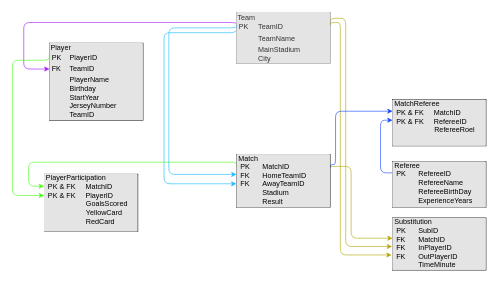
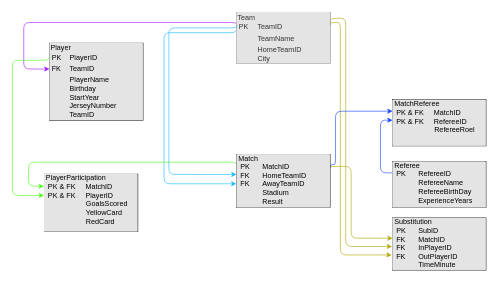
- <mxCell id="6" value="&lt;div style=&quot;box-sizing:border-box;width:100%;background:#e4e4e4;padding:2px;&quot;&gt;Team&lt;table style=&quot;background-color: initial; font-size: 1em; width: 100%;&quot; cellpadding=&quot;2&quot; cellspacing=&quot;0&quot;&gt;&lt;tbody&gt;&lt;tr&gt;&lt;td&gt;PK&lt;/td&gt;&lt;td&gt;TeamID&lt;/td&gt;&lt;/tr&gt;&lt;tr&gt;&lt;td&gt;&lt;br&gt;&lt;/td&gt;&lt;td&gt;TeamName&lt;/td&gt;&lt;/tr&gt;&lt;tr&gt;&lt;td&gt;&lt;/td&gt;&lt;td&gt;MainStadium&lt;br&gt;City&lt;br&gt;&lt;br&gt;&lt;/td&gt;&lt;/tr&gt;&lt;/tbody&gt;&lt;/table&gt;&lt;/div&gt;" style="verticalAlign=top;align=left;overflow=fill;html=1;whiteSpace=wrap;fillColor=#f5f5f5;fontColor=#333333;strokeColor=#666666;" parent="1" vertex="1"><mxGeometry x="394" y="20" width="156" height="85.714" as="geometry" /></mxCell>
+ <mxCell id="6" value="&lt;div style=&quot;box-sizing:border-box;width:100%;background:#e4e4e4;padding:2px;&quot;&gt;Team&lt;table style=&quot;background-color: initial; font-size: 1em; width: 100%;&quot; cellpadding=&quot;2&quot; cellspacing=&quot;0&quot;&gt;&lt;tbody&gt;&lt;tr&gt;&lt;td&gt;PK&lt;/td&gt;&lt;td&gt;TeamID&lt;/td&gt;&lt;/tr&gt;&lt;tr&gt;&lt;td&gt;&lt;br&gt;&lt;/td&gt;&lt;td&gt;TeamName&lt;/td&gt;&lt;/tr&gt;&lt;tr&gt;&lt;td&gt;&lt;/td&gt;&lt;td&gt;HomeTeamID&lt;br&gt;City&lt;br&gt;&lt;br&gt;&lt;/td&gt;&lt;/tr&gt;&lt;/tbody&gt;&lt;/table&gt;&lt;/div&gt;" style="verticalAlign=top;align=left;overflow=fill;html=1;whiteSpace=wrap;fillColor=#f5f5f5;fontColor=#333333;strokeColor=#666666;" parent="1" vertex="1"><mxGeometry x="394" y="20" width="156" height="85.714" as="geometry" /></mxCell>
